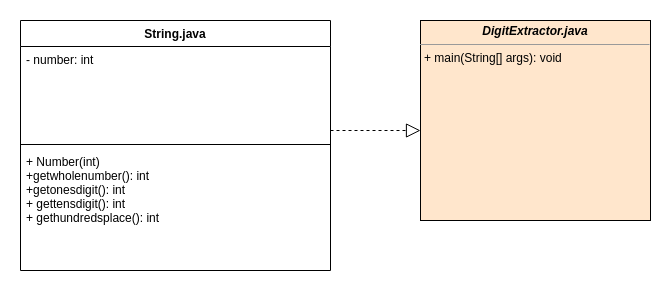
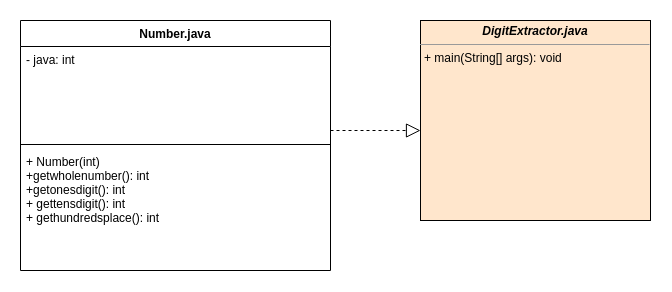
- <mxCell id="2" value="String.java" style="swimlane;fontStyle=1;align=center;verticalAlign=top;childLayout=stackLayout;horizontal=1;startSize=26;horizontalStack=0;resizeParent=1;resizeParentMax=0;resizeLast=0;collapsible=1;marginBottom=0;" vertex="1" parent="1"><mxGeometry x="20" y="20" width="310" height="250" as="geometry" /></mxCell>
+ <mxCell id="2" value="Number.java" style="swimlane;fontStyle=1;align=center;verticalAlign=top;childLayout=stackLayout;horizontal=1;startSize=26;horizontalStack=0;resizeParent=1;resizeParentMax=0;resizeLast=0;collapsible=1;marginBottom=0;" vertex="1" parent="1"><mxGeometry x="20" y="20" width="310" height="250" as="geometry" /></mxCell>
- <mxCell id="3" value="- number: int" style="text;strokeColor=none;fillColor=none;align=left;verticalAlign=top;spacingLeft=4;spacingRight=4;overflow=hidden;rotatable=0;points=[[0,0.5],[1,0.5]];portConstraint=eastwest;" vertex="1" parent="2"><mxGeometry y="26" width="310" height="94" as="geometry" /></mxCell>
+ <mxCell id="3" value="- java: int" style="text;strokeColor=none;fillColor=none;align=left;verticalAlign=top;spacingLeft=4;spacingRight=4;overflow=hidden;rotatable=0;points=[[0,0.5],[1,0.5]];portConstraint=eastwest;" vertex="1" parent="2"><mxGeometry y="26" width="310" height="94" as="geometry" /></mxCell>
